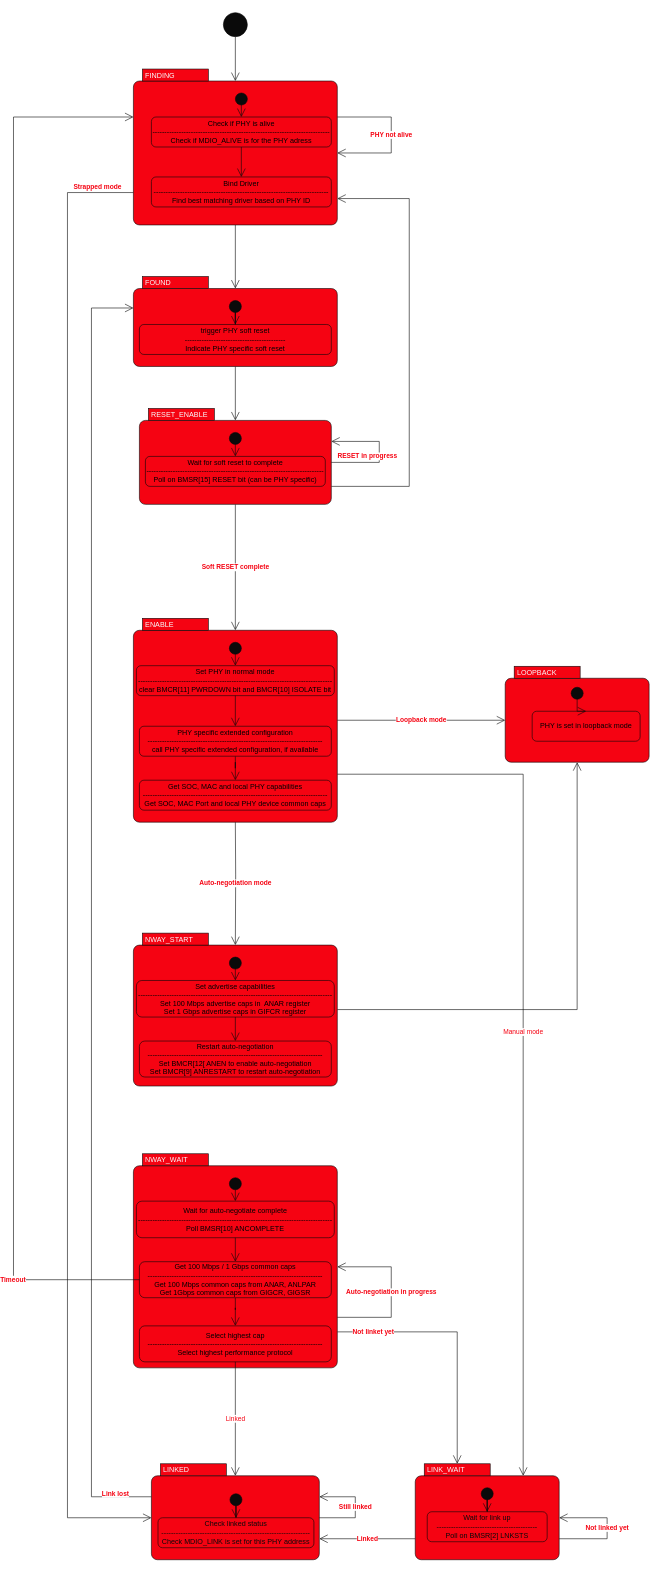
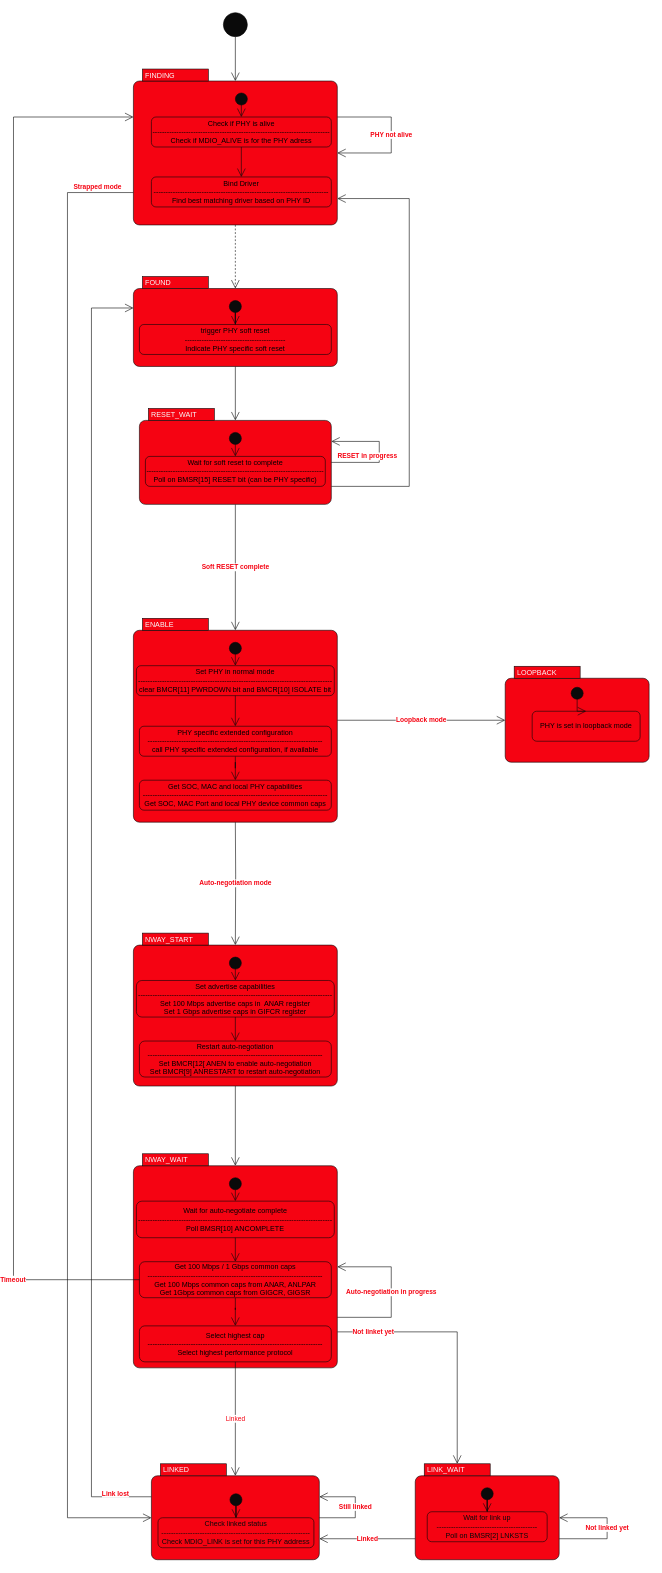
- <mxCell id="2" value="" style="edgeStyle=orthogonalEdgeStyle;rounded=0;orthogonalLoop=1;jettySize=auto;html=1;endArrow=open;endFill=0;endSize=12;entryX=0.5;entryY=0;entryDx=0;entryDy=20;entryPerimeter=0;strokeColor=#0A0A0A;" edge="1" parent="1" source="4" target="11"><mxGeometry relative="1" as="geometry" /></mxCell>
+ <mxCell id="2" value="" style="edgeStyle=orthogonalEdgeStyle;rounded=0;orthogonalLoop=1;jettySize=auto;html=1;endArrow=open;endFill=0;endSize=12;entryX=0.5;entryY=0;entryDx=0;entryDy=20;entryPerimeter=0;strokeColor=#0A0A0A;dashed=1;" edge="1" parent="1" source="4" target="11"><mxGeometry relative="1" as="geometry" /></mxCell>
- <mxCell id="15" value="RESET_ENABLE" style="shape=mxgraph.sysml.compState;align=left;verticalAlign=top;spacingTop=-3;spacingLeft=18;strokeWidth=1;recursiveResize=0;strokeColor=#0A0A0A;fillColor=#F50312;fontColor=#F7FDFF;" vertex="1" parent="1"><mxGeometry x="230" y="680" width="320" height="160" as="geometry" /></mxCell>
+ <mxCell id="15" value="RESET_WAIT" style="shape=mxgraph.sysml.compState;align=left;verticalAlign=top;spacingTop=-3;spacingLeft=18;strokeWidth=1;recursiveResize=0;strokeColor=#0A0A0A;fillColor=#F50312;fontColor=#F7FDFF;" vertex="1" parent="1"><mxGeometry x="230" y="680" width="320" height="160" as="geometry" /></mxCell>
- <mxCell id="31" style="edgeStyle=orthogonalEdgeStyle;rounded=0;orthogonalLoop=1;jettySize=auto;html=1;endArrow=open;endFill=0;endSize=12;strokeColor=#0A0A0A;" edge="1" parent="1" source="32" target="61"><mxGeometry relative="1" as="geometry" /></mxCell>
+ <mxCell id="31" style="edgeStyle=orthogonalEdgeStyle;rounded=0;orthogonalLoop=1;jettySize=auto;html=1;entryX=0.5;entryY=0;entryDx=0;entryDy=20;entryPerimeter=0;endArrow=open;endFill=0;endSize=12;strokeColor=#0A0A0A;" edge="1" parent="1" source="32" target="39"><mxGeometry relative="1" as="geometry" /></mxCell>
- <mxCell id="22" value="&lt;font color=&quot;#f50312&quot;&gt;Manual mode&lt;/font&gt;" style="edgeStyle=orthogonalEdgeStyle;rounded=0;orthogonalLoop=1;jettySize=auto;html=1;exitX=1;exitY=0;exitDx=0;exitDy=260;exitPerimeter=0;entryX=0.75;entryY=0;entryDx=0;entryDy=20;entryPerimeter=0;endArrow=open;endFill=0;endSize=12;strokeColor=#0A0A0A;" edge="1" parent="1" source="23" target="48"><mxGeometry relative="1" as="geometry" /></mxCell>
